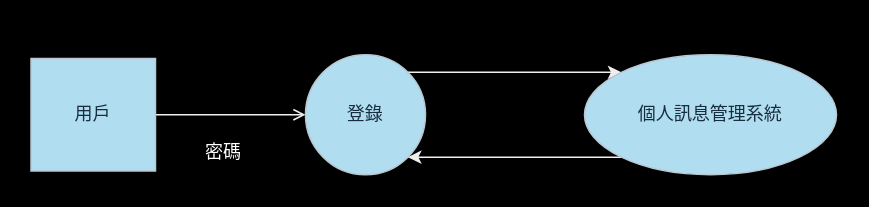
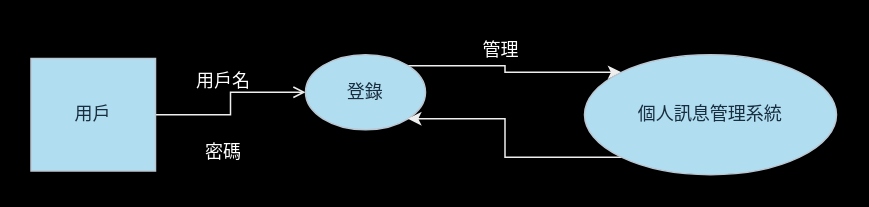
+ <mxCell id="10" value="&lt;font color=&quot;#ffffff&quot;&gt;管理&lt;/font&gt;" style="text;html=1;align=center;verticalAlign=middle;resizable=0;points=[];autosize=1;strokeColor=none;fillColor=none;fontColor=#182E3E;" vertex="1" parent="1"><mxGeometry x="312" y="20" width="42" height="26" as="geometry" /></mxCell>
+ <mxCell id="4" value="&lt;font color=&quot;#ffffff&quot;&gt;用戶名&lt;/font&gt;" style="text;html=1;align=center;verticalAlign=middle;resizable=0;points=[];autosize=1;strokeColor=none;fillColor=none;fontColor=#182E3E;" vertex="1" parent="1"><mxGeometry x="121" y="41" width="54" height="26" as="geometry" /></mxCell>
- <mxCell id="7" value="登錄" style="ellipse;whiteSpace=wrap;html=1;strokeColor=#BAC8D3;fontColor=#182E3E;fillColor=#B1DDF0;" vertex="1" parent="1"><mxGeometry x="203" y="36" width="80" height="80" as="geometry" /></mxCell>
+ <mxCell id="7" value="登錄" style="ellipse;whiteSpace=wrap;html=1;strokeColor=#BAC8D3;fontColor=#182E3E;fillColor=#B1DDF0;" vertex="1" parent="1"><mxGeometry x="203" y="36" width="80" height="50" as="geometry" /></mxCell>
